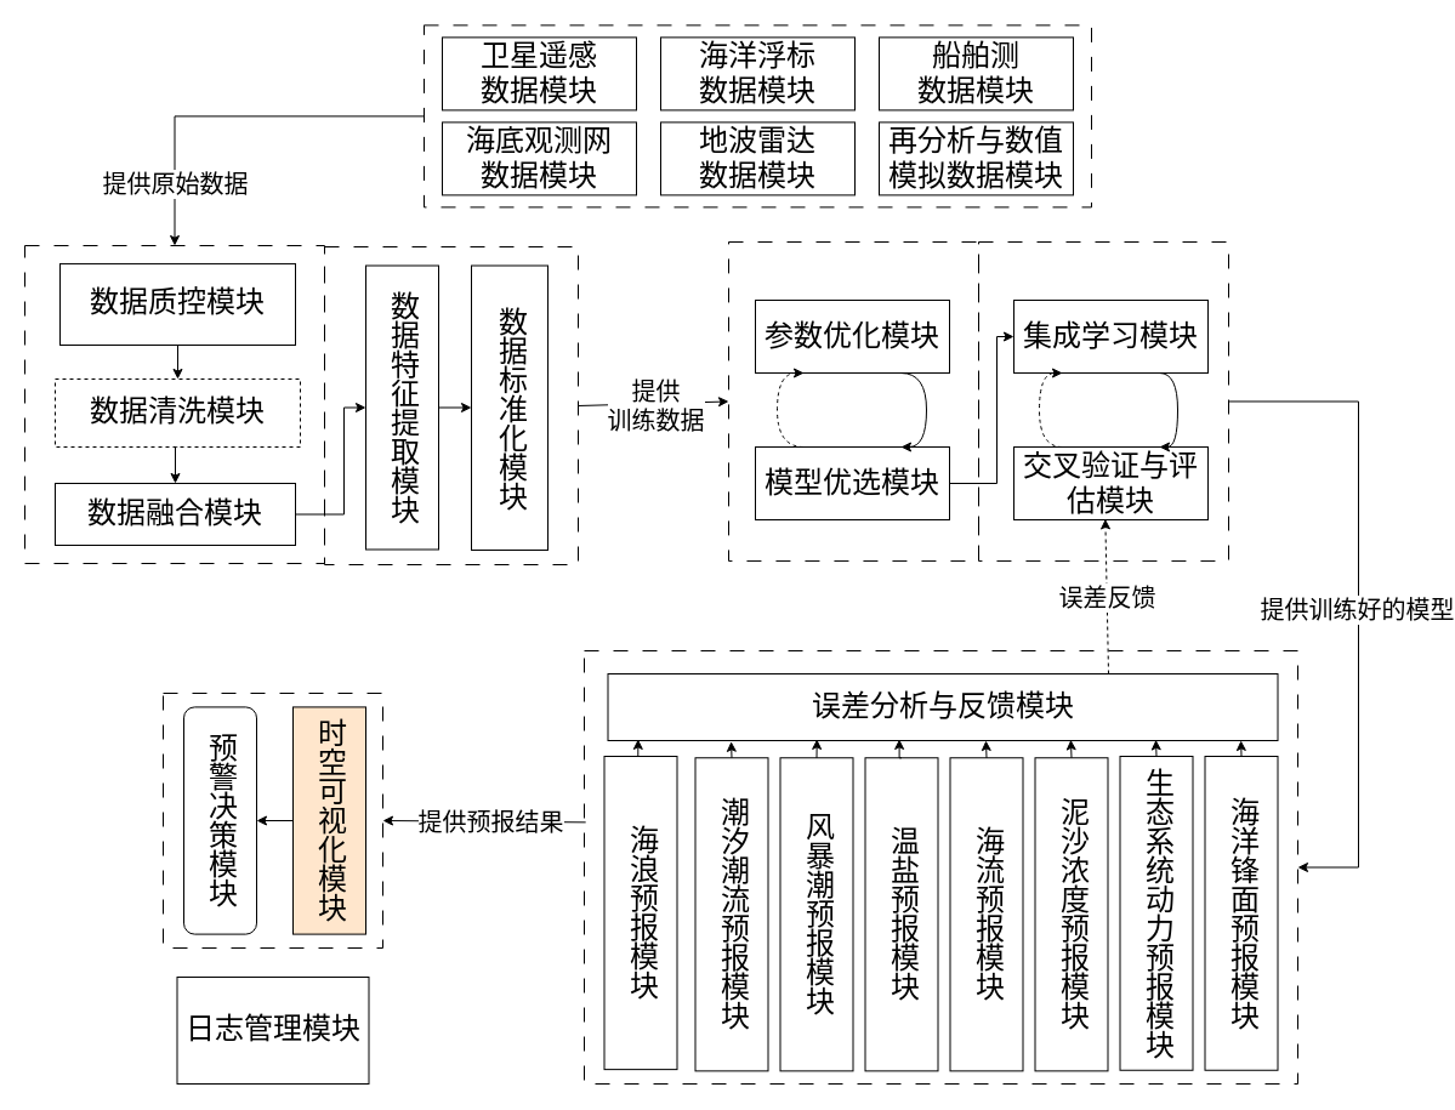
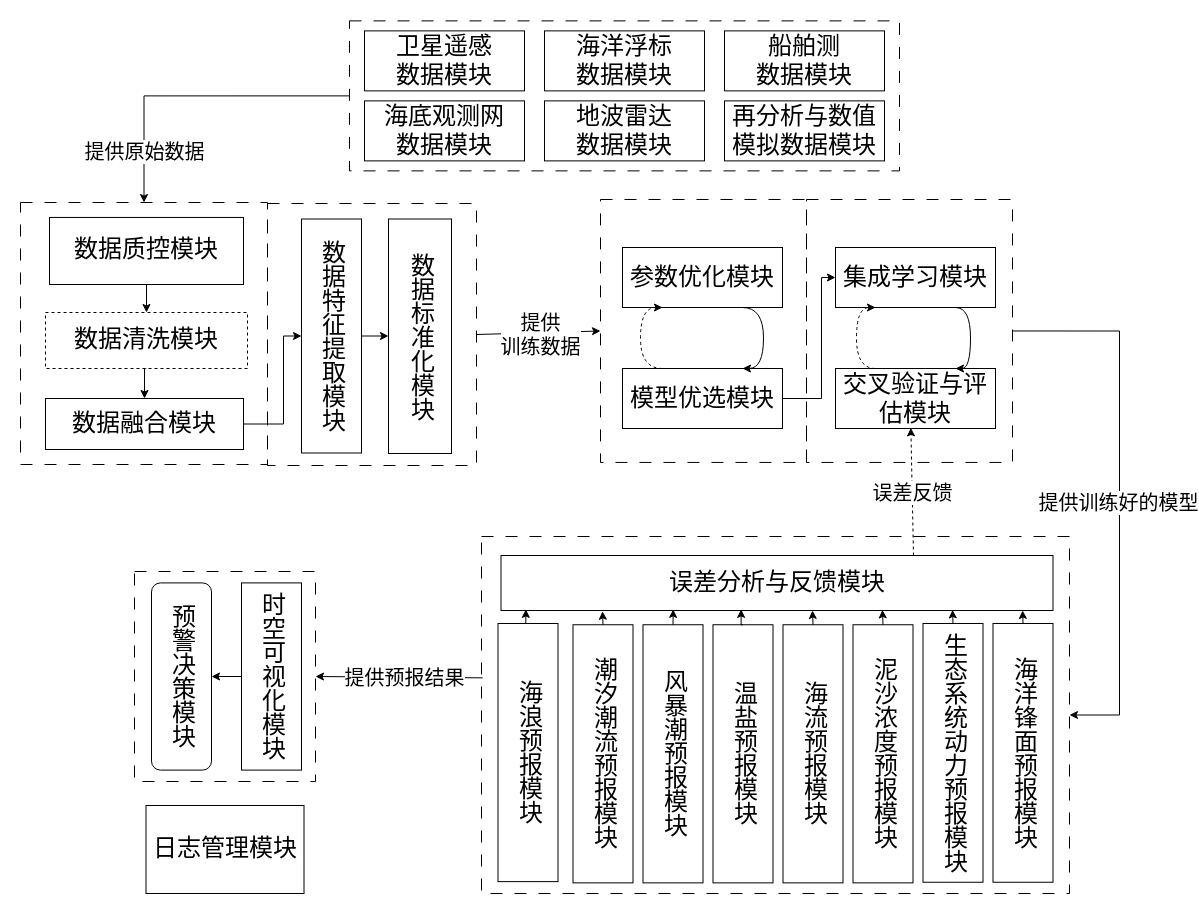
- <mxCell id="50" value="&lt;span style=&quot;line-height: 18px; font-family: 宋体;&quot;&gt;&lt;font style=&quot;font-size: 24px;&quot;&gt;时空可视化模块&lt;/font&gt;&lt;/span&gt;" style="rounded=0;whiteSpace=wrap;html=1;textDirection=vertical-lr;align=center;fillColor=#ffe6cc;" vertex="1" parent="1"><mxGeometry x="241" y="582.41" width="60" height="187.19" as="geometry" /></mxCell>
+ <mxCell id="50" value="&lt;span style=&quot;line-height: 18px; font-family: 宋体;&quot;&gt;&lt;font style=&quot;font-size: 24px;&quot;&gt;时空可视化模块&lt;/font&gt;&lt;/span&gt;" style="rounded=0;whiteSpace=wrap;html=1;textDirection=vertical-lr;align=center;" vertex="1" parent="1"><mxGeometry x="241" y="582.41" width="60" height="187.19" as="geometry" /></mxCell>
